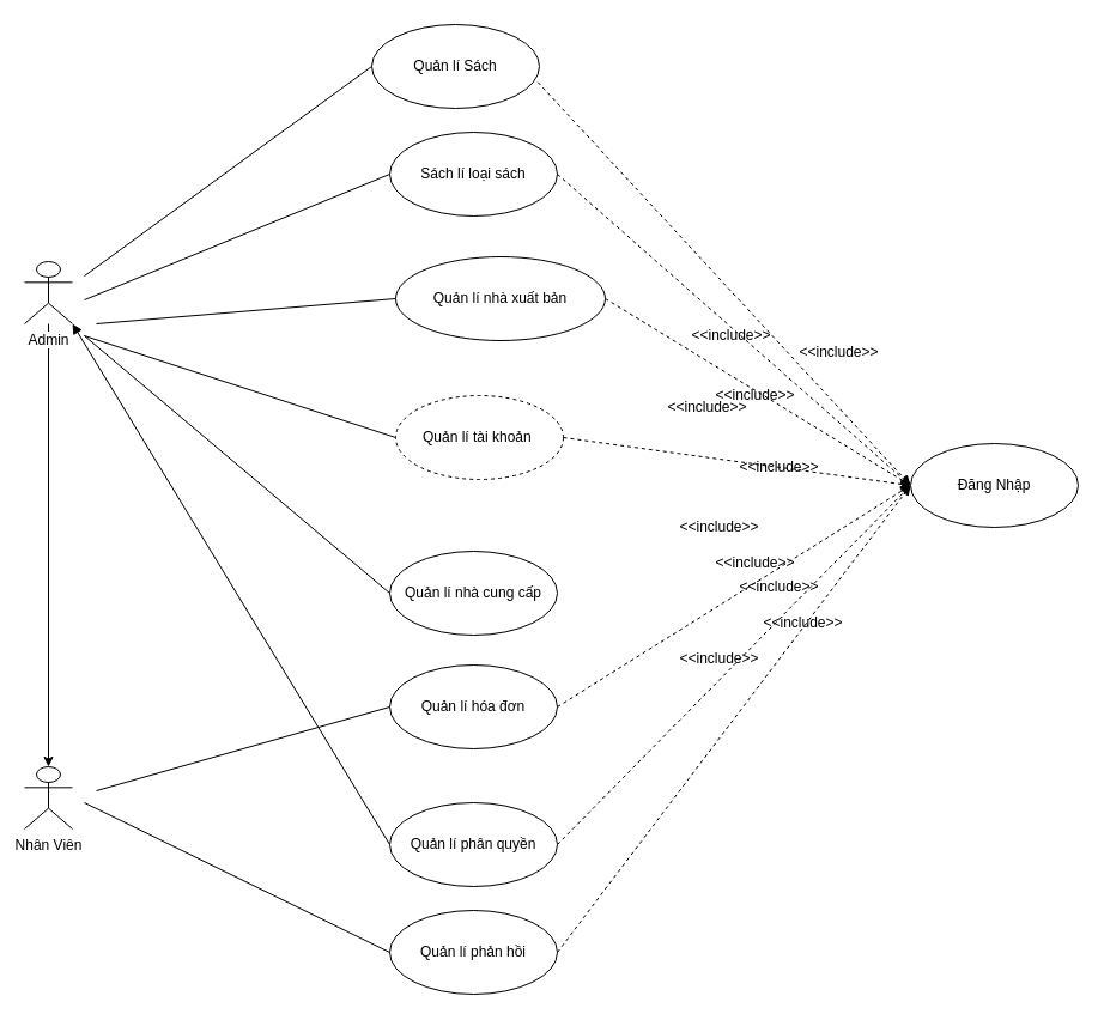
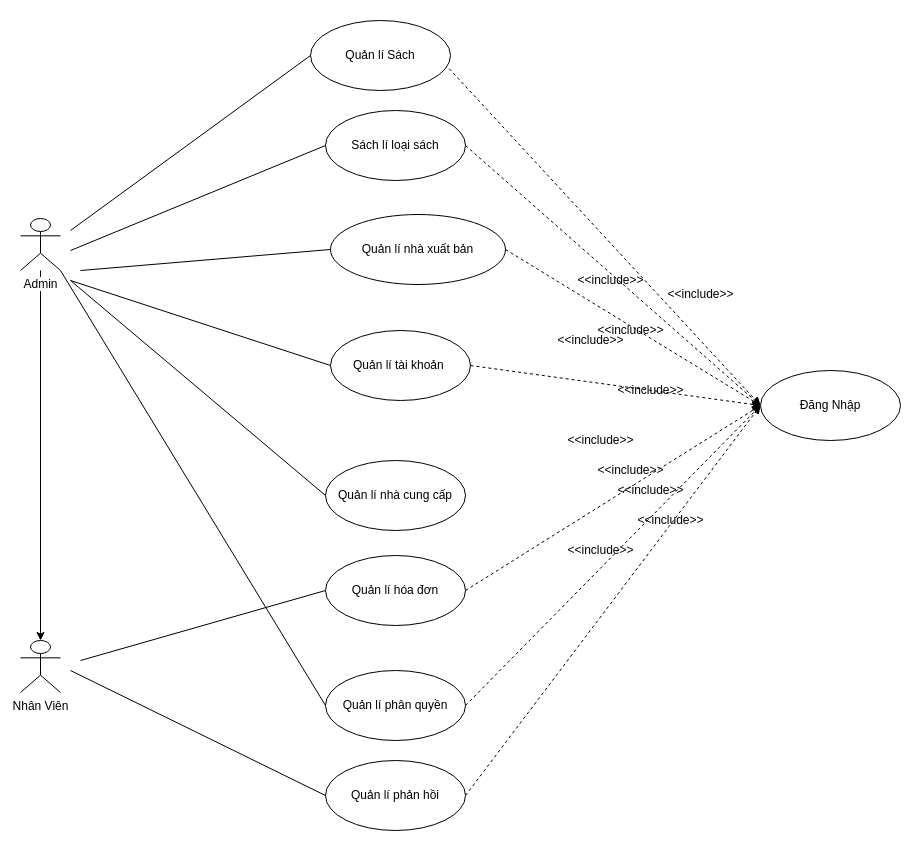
- <mxCell id="26" value="" style="endArrow=block;html=1;strokeColor=#000000;exitX=0;exitY=0.5;exitDx=0;exitDy=0;entryX=1;entryY=1;entryDx=0;entryDy=0;entryPerimeter=0;" edge="1" parent="1" source="11" target="3"><mxGeometry width="50" height="50" relative="1" as="geometry"><mxPoint x="490" y="570" as="sourcePoint" /><mxPoint x="540" y="520" as="targetPoint" /></mxGeometry></mxCell>
+ <mxCell id="26" value="" style="endArrow=none;html=1;strokeColor=#000000;exitX=0;exitY=0.5;exitDx=0;exitDy=0;entryX=1;entryY=1;entryDx=0;entryDy=0;entryPerimeter=0;" edge="1" parent="1" source="11" target="3"><mxGeometry width="50" height="50" relative="1" as="geometry"><mxPoint x="490" y="570" as="sourcePoint" /><mxPoint x="540" y="520" as="targetPoint" /></mxGeometry></mxCell>
- <mxCell id="10" value="Quản lí tài khoản&amp;nbsp;" style="ellipse;whiteSpace=wrap;html=1;dashed=1;" vertex="1" parent="1"><mxGeometry x="330" y="330" width="140" height="70" as="geometry" /></mxCell>
+ <mxCell id="10" value="Quản lí tài khoản&amp;nbsp;" style="ellipse;whiteSpace=wrap;html=1;" vertex="1" parent="1"><mxGeometry x="330" y="330" width="140" height="70" as="geometry" /></mxCell>
